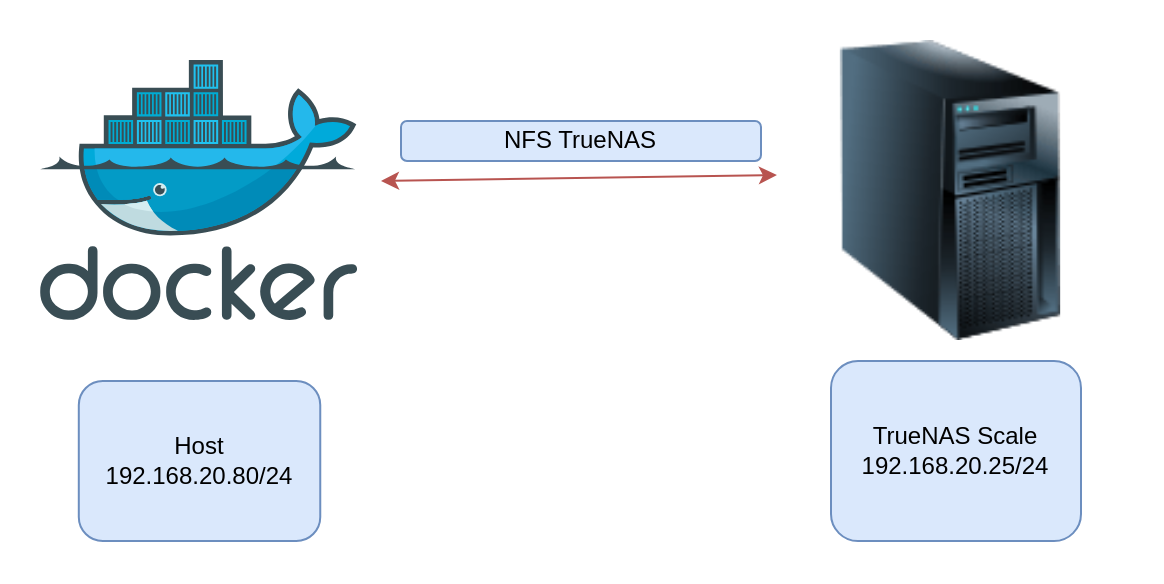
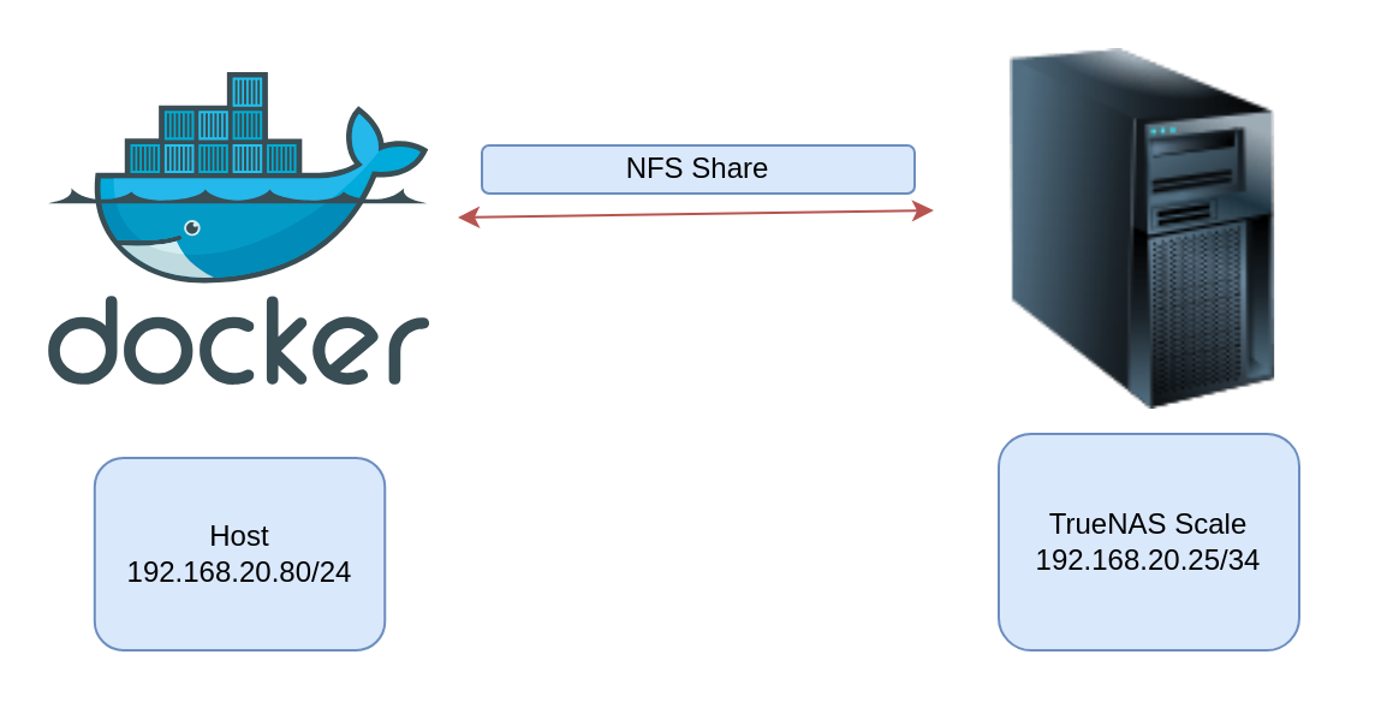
- <mxCell id="7" value="NFS TrueNAS" style="rounded=1;whiteSpace=wrap;html=1;strokeColor=#6c8ebf;align=center;verticalAlign=middle;fontFamily=Helvetica;fontSize=12;fillColor=#dae8fc;" parent="1" vertex="1"><mxGeometry x="200" y="60" width="180" height="20" as="geometry" /></mxCell>
+ <mxCell id="7" value="NFS Share" style="rounded=1;whiteSpace=wrap;html=1;strokeColor=#6c8ebf;align=center;verticalAlign=middle;fontFamily=Helvetica;fontSize=12;fillColor=#dae8fc;" parent="1" vertex="1"><mxGeometry x="200" y="60" width="180" height="20" as="geometry" /></mxCell>
- <mxCell id="5" value="&lt;p&gt;TrueNAS Scale&lt;br&gt;192.168.20.25/24&lt;/p&gt;" style="rounded=1;whiteSpace=wrap;html=1;spacing=0;fillColor=#dae8fc;strokeColor=#6c8ebf;" parent="1" vertex="1"><mxGeometry x="415" y="180" width="125" height="90" as="geometry" /></mxCell>
+ <mxCell id="5" value="&lt;p&gt;TrueNAS Scale&lt;br&gt;192.168.20.25/34&lt;/p&gt;" style="rounded=1;whiteSpace=wrap;html=1;spacing=0;fillColor=#dae8fc;strokeColor=#6c8ebf;" parent="1" vertex="1"><mxGeometry x="415" y="180" width="125" height="90" as="geometry" /></mxCell>
